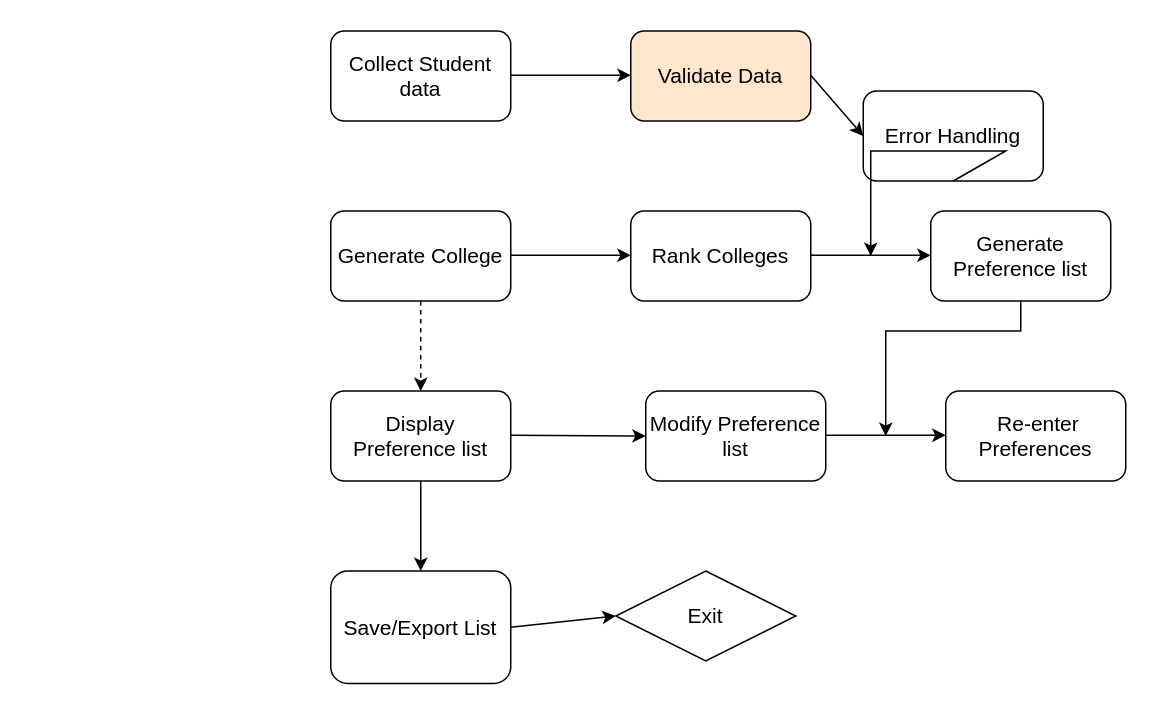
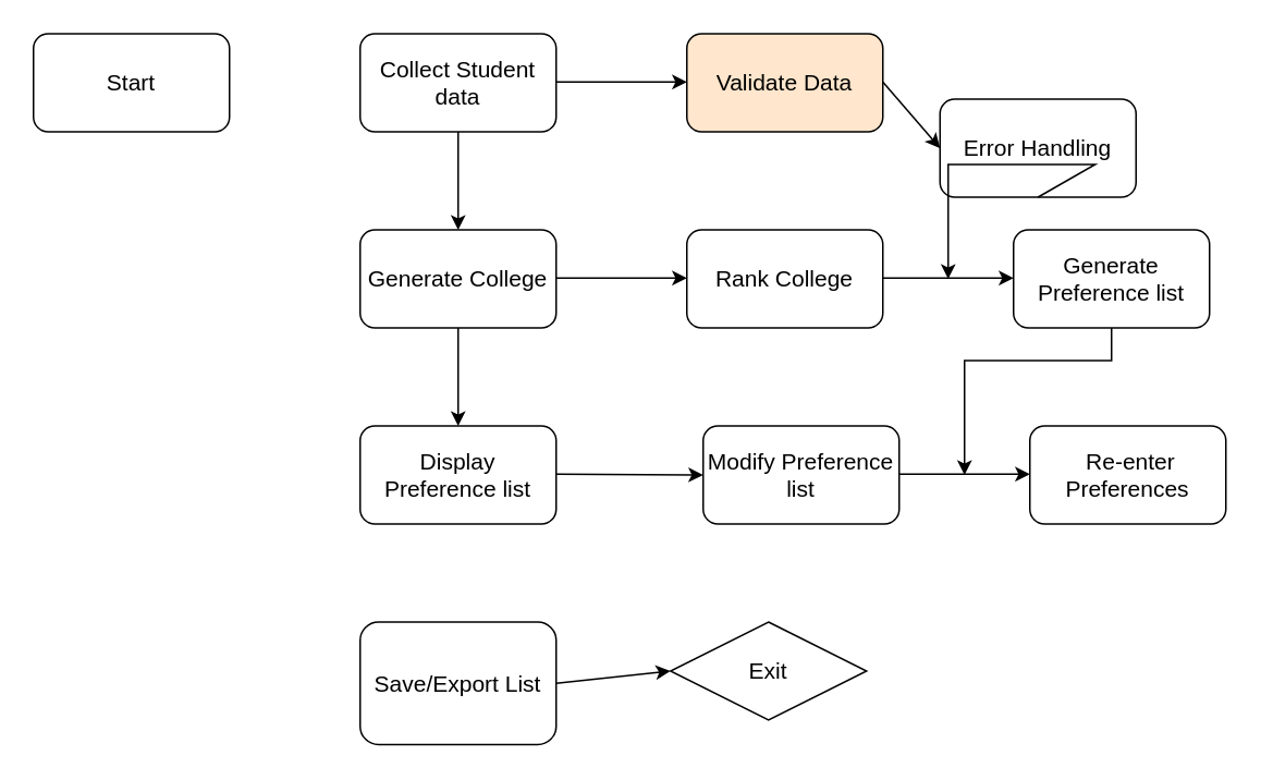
+ <mxCell id="2" value="&lt;font style=&quot;font-size: 14px;&quot;&gt;Start&lt;/font&gt;" style="rounded=1;whiteSpace=wrap;html=1;" vertex="1" parent="1"><mxGeometry x="20" y="20" width="120" height="60" as="geometry" /></mxCell>
+ <mxCell id="21" value="" style="endArrow=classic;html=1;rounded=0;exitX=0.5;exitY=1;exitDx=0;exitDy=0;" edge="1" parent="1" source="3" target="6"><mxGeometry width="50" height="50" relative="1" as="geometry"><mxPoint x="340" y="290" as="sourcePoint" /><mxPoint x="390" y="240" as="targetPoint" /></mxGeometry></mxCell>
- <mxCell id="7" value="&lt;font style=&quot;font-size: 14px;&quot;&gt;Rank Colleges&lt;/font&gt;" style="rounded=1;whiteSpace=wrap;html=1;" vertex="1" parent="1"><mxGeometry x="420" y="140" width="120" height="60" as="geometry" /></mxCell>
+ <mxCell id="7" value="&lt;font style=&quot;font-size: 14px;&quot;&gt;Rank College&lt;/font&gt;" style="rounded=1;whiteSpace=wrap;html=1;" vertex="1" parent="1"><mxGeometry x="420" y="140" width="120" height="60" as="geometry" /></mxCell>
- <mxCell id="22" value="" style="endArrow=classic;html=1;rounded=0;exitX=0.5;exitY=1;exitDx=0;exitDy=0;entryX=0.5;entryY=0;entryDx=0;entryDy=0;dashed=1;" edge="1" parent="1" source="6" target="9"><mxGeometry width="50" height="50" relative="1" as="geometry"><mxPoint x="340" y="290" as="sourcePoint" /><mxPoint x="390" y="240" as="targetPoint" /></mxGeometry></mxCell>
+ <mxCell id="22" value="" style="endArrow=classic;html=1;rounded=0;exitX=0.5;exitY=1;exitDx=0;exitDy=0;entryX=0.5;entryY=0;entryDx=0;entryDy=0;" edge="1" parent="1" source="6" target="9"><mxGeometry width="50" height="50" relative="1" as="geometry"><mxPoint x="340" y="290" as="sourcePoint" /><mxPoint x="390" y="240" as="targetPoint" /></mxGeometry></mxCell>
- <mxCell id="23" value="" style="endArrow=classic;html=1;rounded=0;exitX=0.5;exitY=1;exitDx=0;exitDy=0;entryX=0.5;entryY=0;entryDx=0;entryDy=0;" edge="1" parent="1" source="9" target="13"><mxGeometry width="50" height="50" relative="1" as="geometry"><mxPoint x="340" y="290" as="sourcePoint" /><mxPoint x="390" y="240" as="targetPoint" /></mxGeometry></mxCell>
